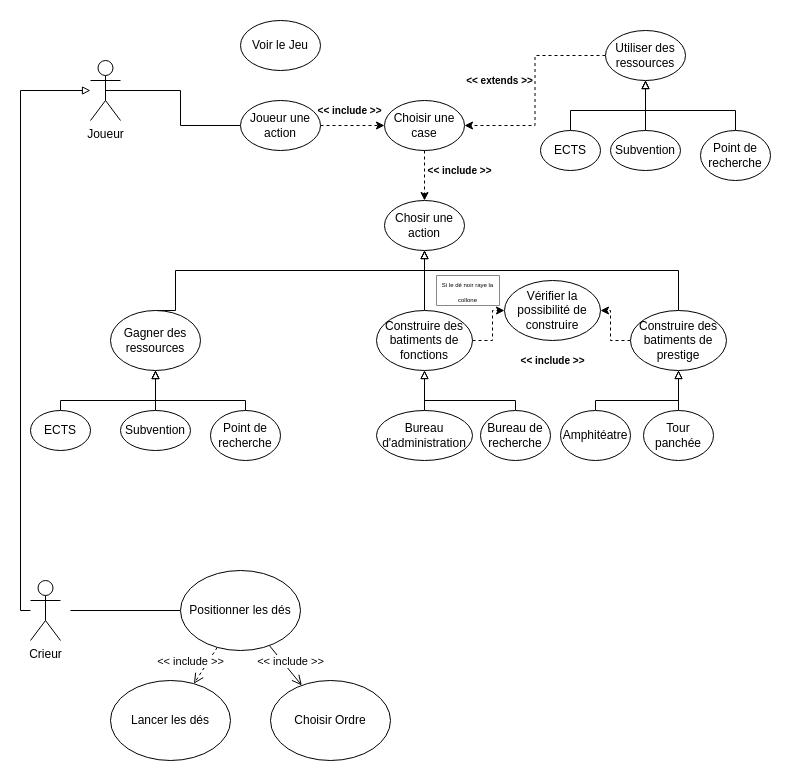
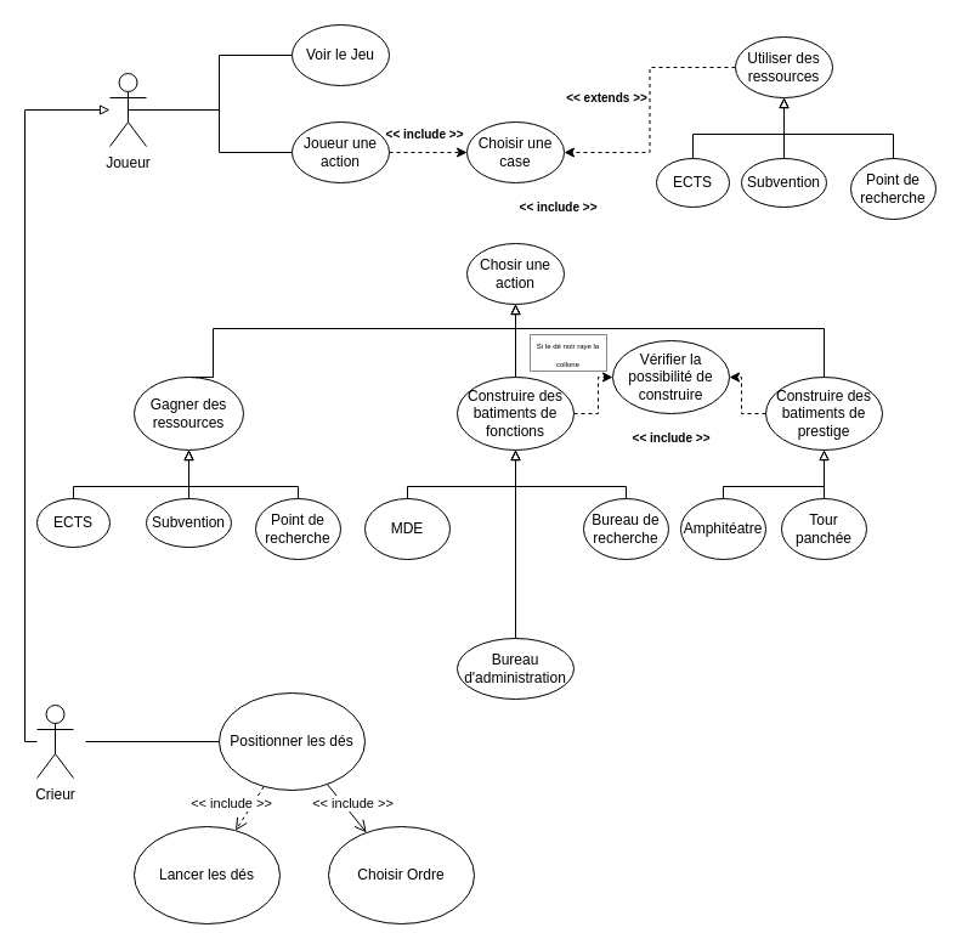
+ <mxCell id="4" style="rounded=0;orthogonalLoop=1;jettySize=auto;html=1;entryX=0;entryY=0.5;entryDx=0;entryDy=0;edgeStyle=orthogonalEdgeStyle;endArrow=none;endFill=0;" parent="1" source="8" target="10" edge="1"><mxGeometry relative="1" as="geometry" /></mxCell>
- <mxCell id="16" style="edgeStyle=orthogonalEdgeStyle;rounded=0;orthogonalLoop=1;jettySize=auto;html=1;dashed=1;" parent="1" source="17" target="18" edge="1"><mxGeometry relative="1" as="geometry" /></mxCell>
+ <mxCell id="42" style="edgeStyle=orthogonalEdgeStyle;rounded=0;orthogonalLoop=1;jettySize=auto;html=1;entryX=0.5;entryY=1;entryDx=0;entryDy=0;endArrow=block;endFill=0;" edge="1" parent="1" source="43" target="32"><mxGeometry relative="1" as="geometry"><Array as="points"><mxPoint x="335" y="400" /><mxPoint x="424" y="400" /></Array></mxGeometry></mxCell>
+ <mxCell id="43" value="MDE" style="ellipse;whiteSpace=wrap;html=1;" vertex="1" parent="1"><mxGeometry x="300" y="410" width="70" height="50" as="geometry" /></mxCell>
- <mxCell id="45" value="Bureau d'administration" style="ellipse;whiteSpace=wrap;html=1;" vertex="1" parent="1"><mxGeometry x="376" y="410" width="96" height="50" as="geometry" /></mxCell>
+ <mxCell id="45" value="Bureau d'administration" style="ellipse;whiteSpace=wrap;html=1;" vertex="1" parent="1"><mxGeometry x="376" y="525" width="96" height="50" as="geometry" /></mxCell>
